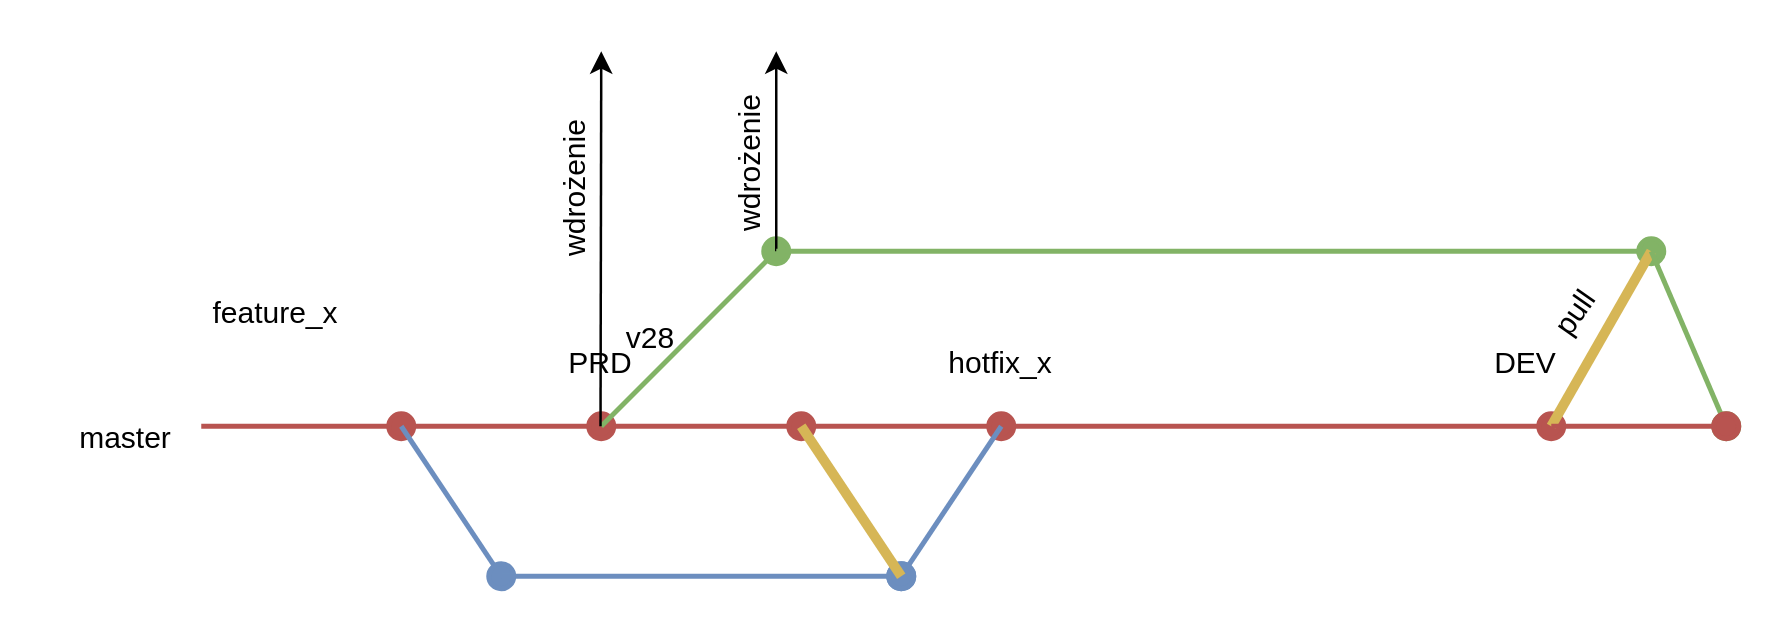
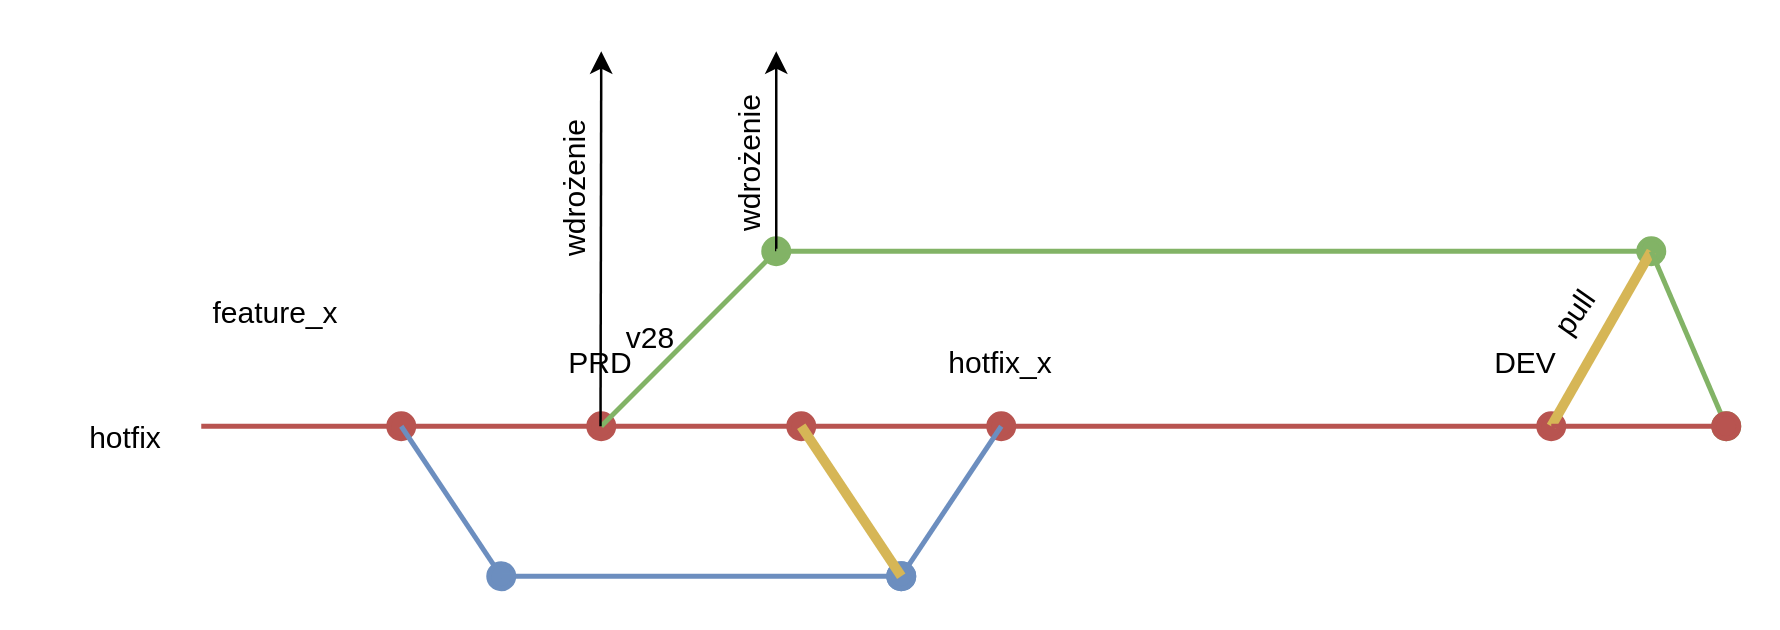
- <mxCell id="15" value="master" style="text;html=1;strokeColor=none;fillColor=none;align=center;verticalAlign=middle;whiteSpace=wrap;rounded=0;" parent="1" vertex="1"><mxGeometry x="20" y="160" width="60" height="30" as="geometry" /></mxCell>
+ <mxCell id="15" value="hotfix" style="text;html=1;strokeColor=none;fillColor=none;align=center;verticalAlign=middle;whiteSpace=wrap;rounded=0;" parent="1" vertex="1"><mxGeometry x="20" y="160" width="60" height="30" as="geometry" /></mxCell>
